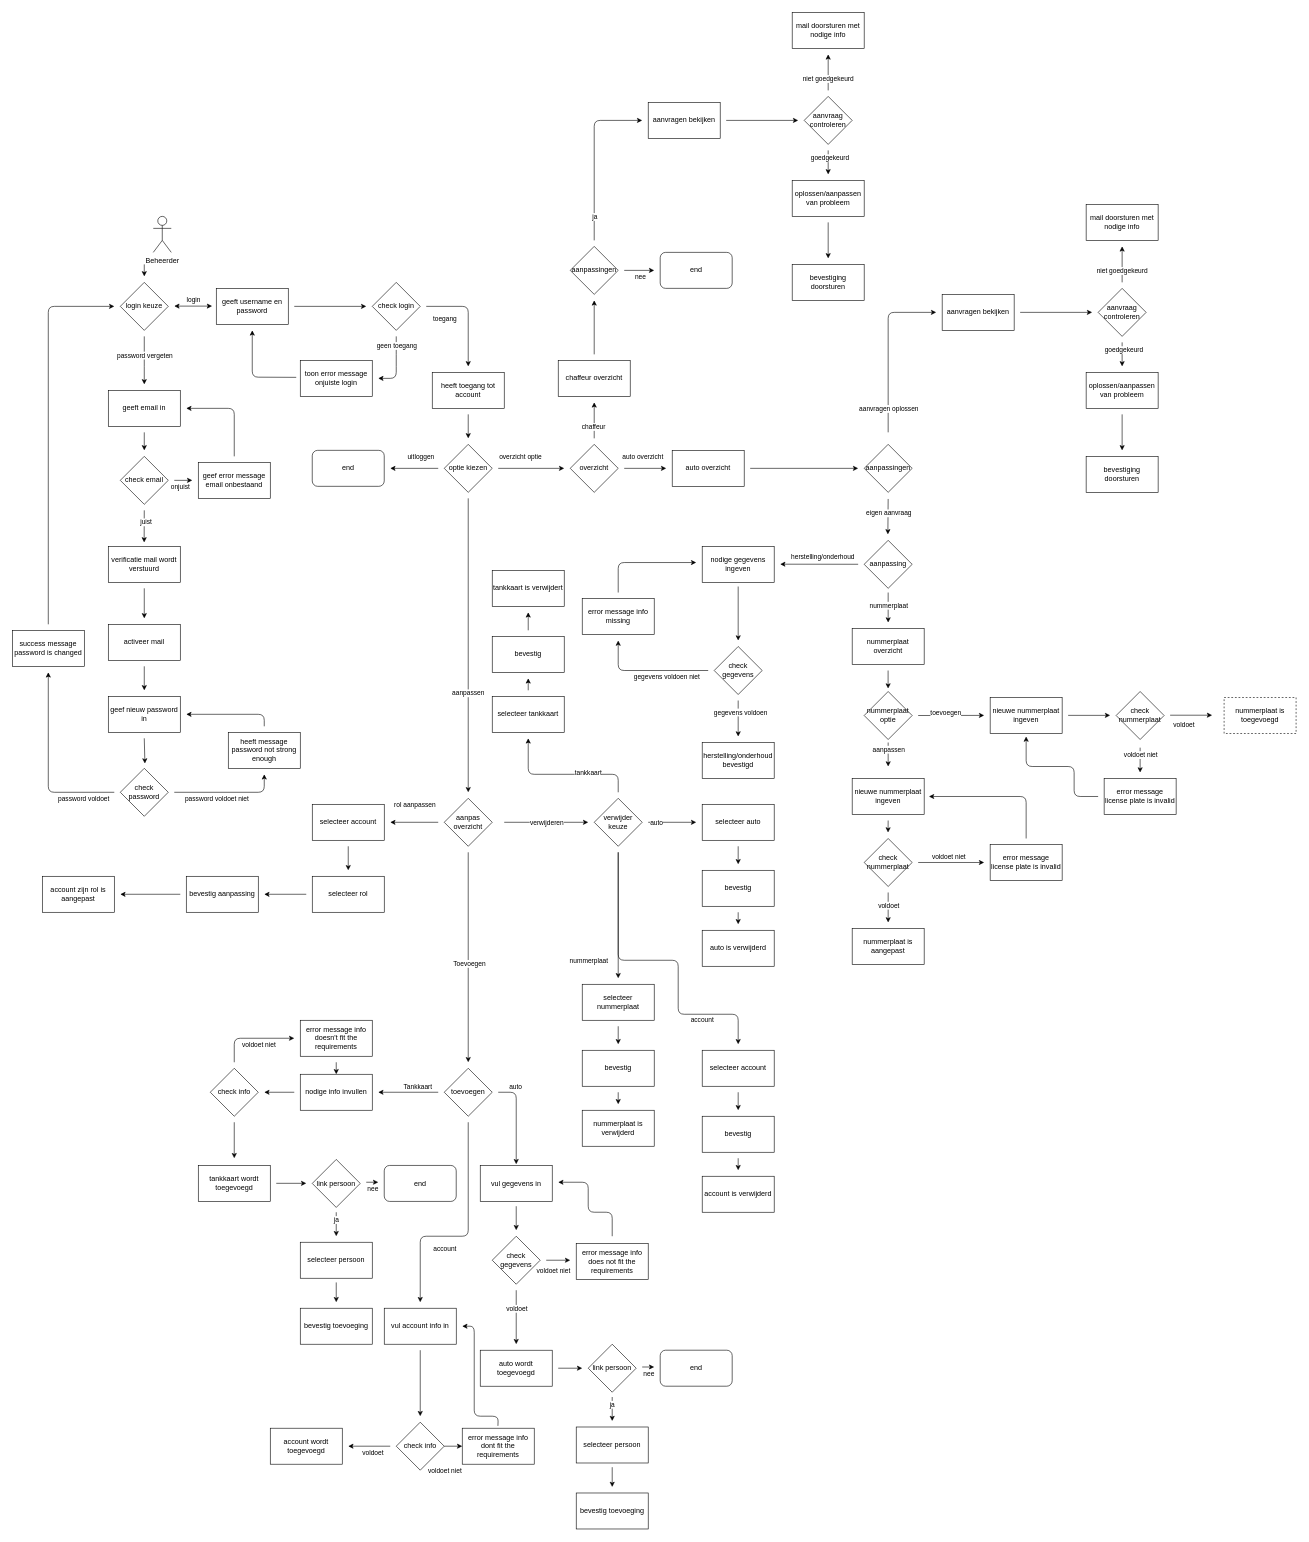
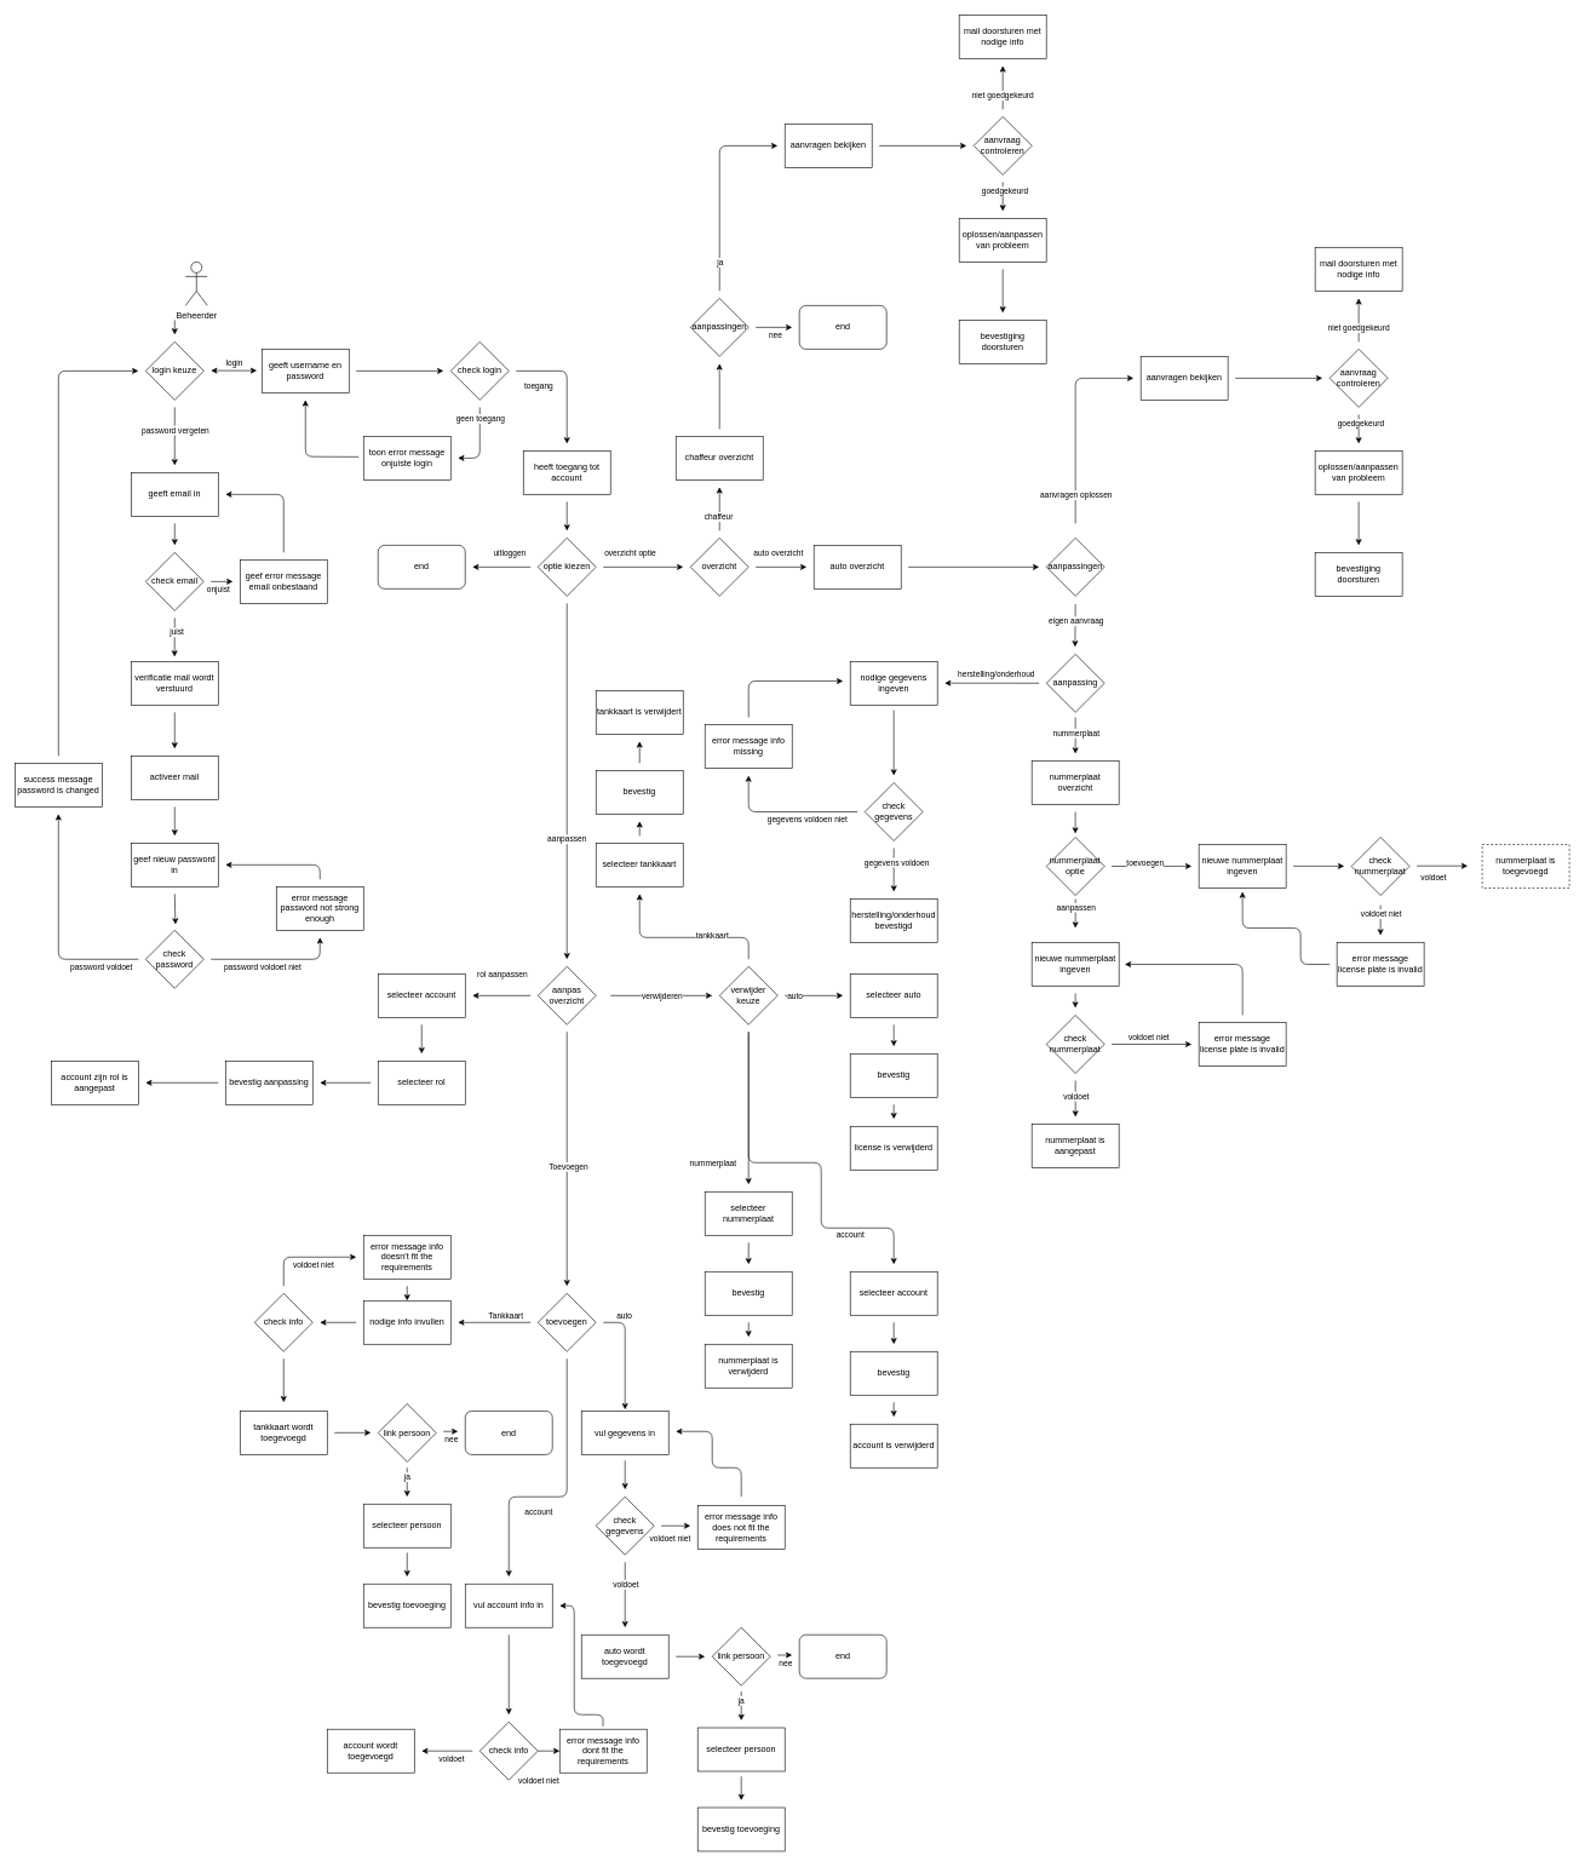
- <mxCell id="43" value="heeft message password not strong enough" style="whiteSpace=wrap;html=1;" parent="1" vertex="1"><mxGeometry x="380" y="1220" width="120" height="60" as="geometry" /></mxCell>
+ <mxCell id="43" value="error message password not strong enough" style="whiteSpace=wrap;html=1;" parent="1" vertex="1"><mxGeometry x="380" y="1220" width="120" height="60" as="geometry" /></mxCell>
- <mxCell id="200" value="auto is verwijderd" style="rounded=0;whiteSpace=wrap;html=1;" vertex="1" parent="1"><mxGeometry x="1170" y="1550" width="120" height="60" as="geometry" /></mxCell>
+ <mxCell id="200" value="license is verwijderd" style="rounded=0;whiteSpace=wrap;html=1;" vertex="1" parent="1"><mxGeometry x="1170" y="1550" width="120" height="60" as="geometry" /></mxCell>
